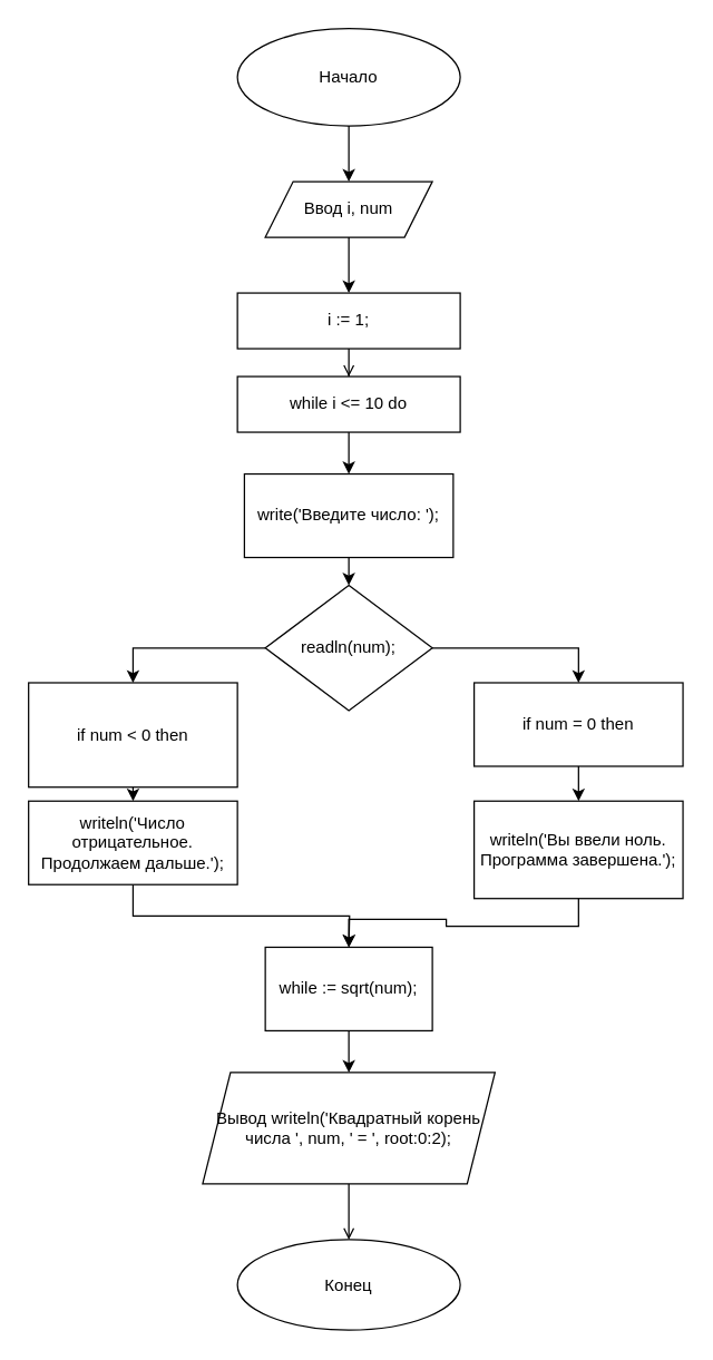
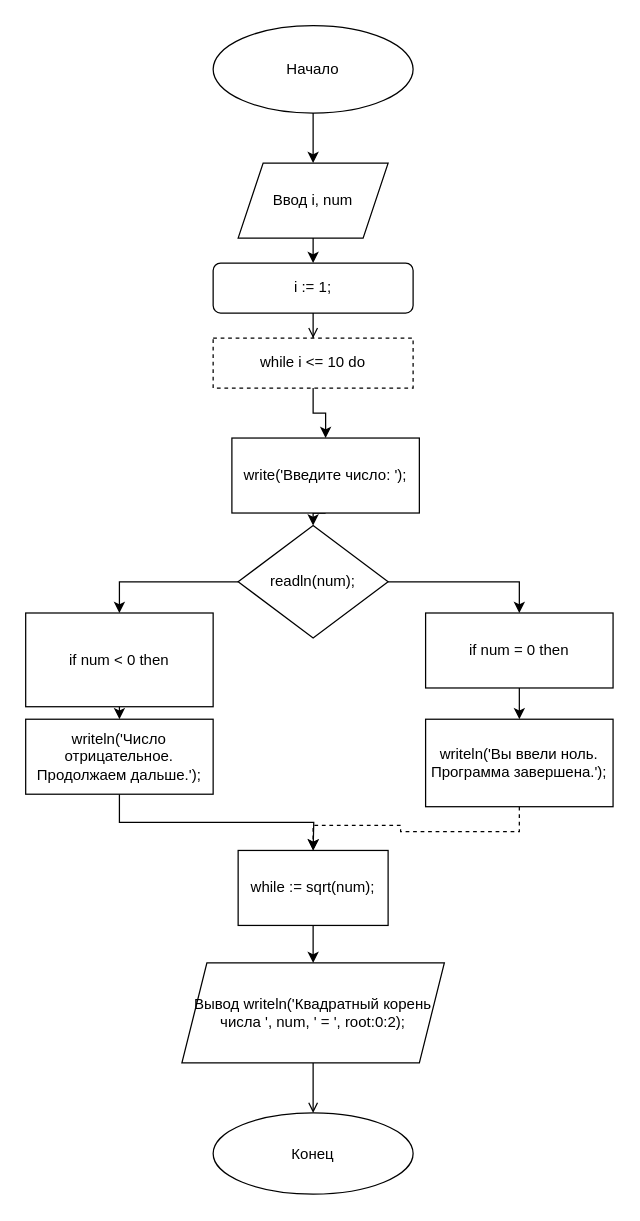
- <mxCell id="12" value="Ввод i, num" style="shape=parallelogram;perimeter=parallelogramPerimeter;whiteSpace=wrap;html=1;fixedSize=1;" parent="1" vertex="1"><mxGeometry x="190" y="130" width="120" height="40" as="geometry" /></mxCell>
+ <mxCell id="12" value="Ввод i, num" style="shape=parallelogram;perimeter=parallelogramPerimeter;whiteSpace=wrap;html=1;fixedSize=1;" parent="1" vertex="1"><mxGeometry x="190" y="130" width="120" height="60" as="geometry" /></mxCell>
- <mxCell id="7" value="i := 1;" style="rounded=0;whiteSpace=wrap;html=1;" parent="1" vertex="1"><mxGeometry x="170" y="210" width="160" height="40" as="geometry" /></mxCell>
+ <mxCell id="7" value="i := 1;" style="whiteSpace=wrap;html=1;rounded=1;" parent="1" vertex="1"><mxGeometry x="170" y="210" width="160" height="40" as="geometry" /></mxCell>
- <mxCell id="5" value="while i &amp;lt;= 10 do" style="rounded=0;whiteSpace=wrap;html=1;" parent="1" vertex="1"><mxGeometry x="170" y="270" width="160" height="40" as="geometry" /></mxCell>
+ <mxCell id="5" value="while i &amp;lt;= 10 do" style="rounded=0;whiteSpace=wrap;html=1;dashed=1;" parent="1" vertex="1"><mxGeometry x="170" y="270" width="160" height="40" as="geometry" /></mxCell>
- <mxCell id="14" value="write('Введите число: ');" style="rounded=0;whiteSpace=wrap;html=1;" parent="1" vertex="1"><mxGeometry x="175" y="340" width="150" height="60" as="geometry" /></mxCell>
+ <mxCell id="14" value="write('Введите число: ');" style="rounded=0;whiteSpace=wrap;html=1;" parent="1" vertex="1"><mxGeometry x="185" y="350" width="150" height="60" as="geometry" /></mxCell>
- <mxCell id="22" style="edgeStyle=orthogonalEdgeStyle;rounded=0;orthogonalLoop=1;jettySize=auto;html=1;exitX=0.5;exitY=1;exitDx=0;exitDy=0;entryX=0.5;entryY=0;entryDx=0;entryDy=0;" edge="1" parent="1" source="23" target="27"><mxGeometry relative="1" as="geometry" /></mxCell>
+ <mxCell id="22" style="edgeStyle=orthogonalEdgeStyle;rounded=0;orthogonalLoop=1;jettySize=auto;html=1;exitX=0.5;exitY=1;exitDx=0;exitDy=0;entryX=0.5;entryY=0;entryDx=0;entryDy=0;dashed=1;" edge="1" parent="1" source="23" target="27"><mxGeometry relative="1" as="geometry" /></mxCell>
